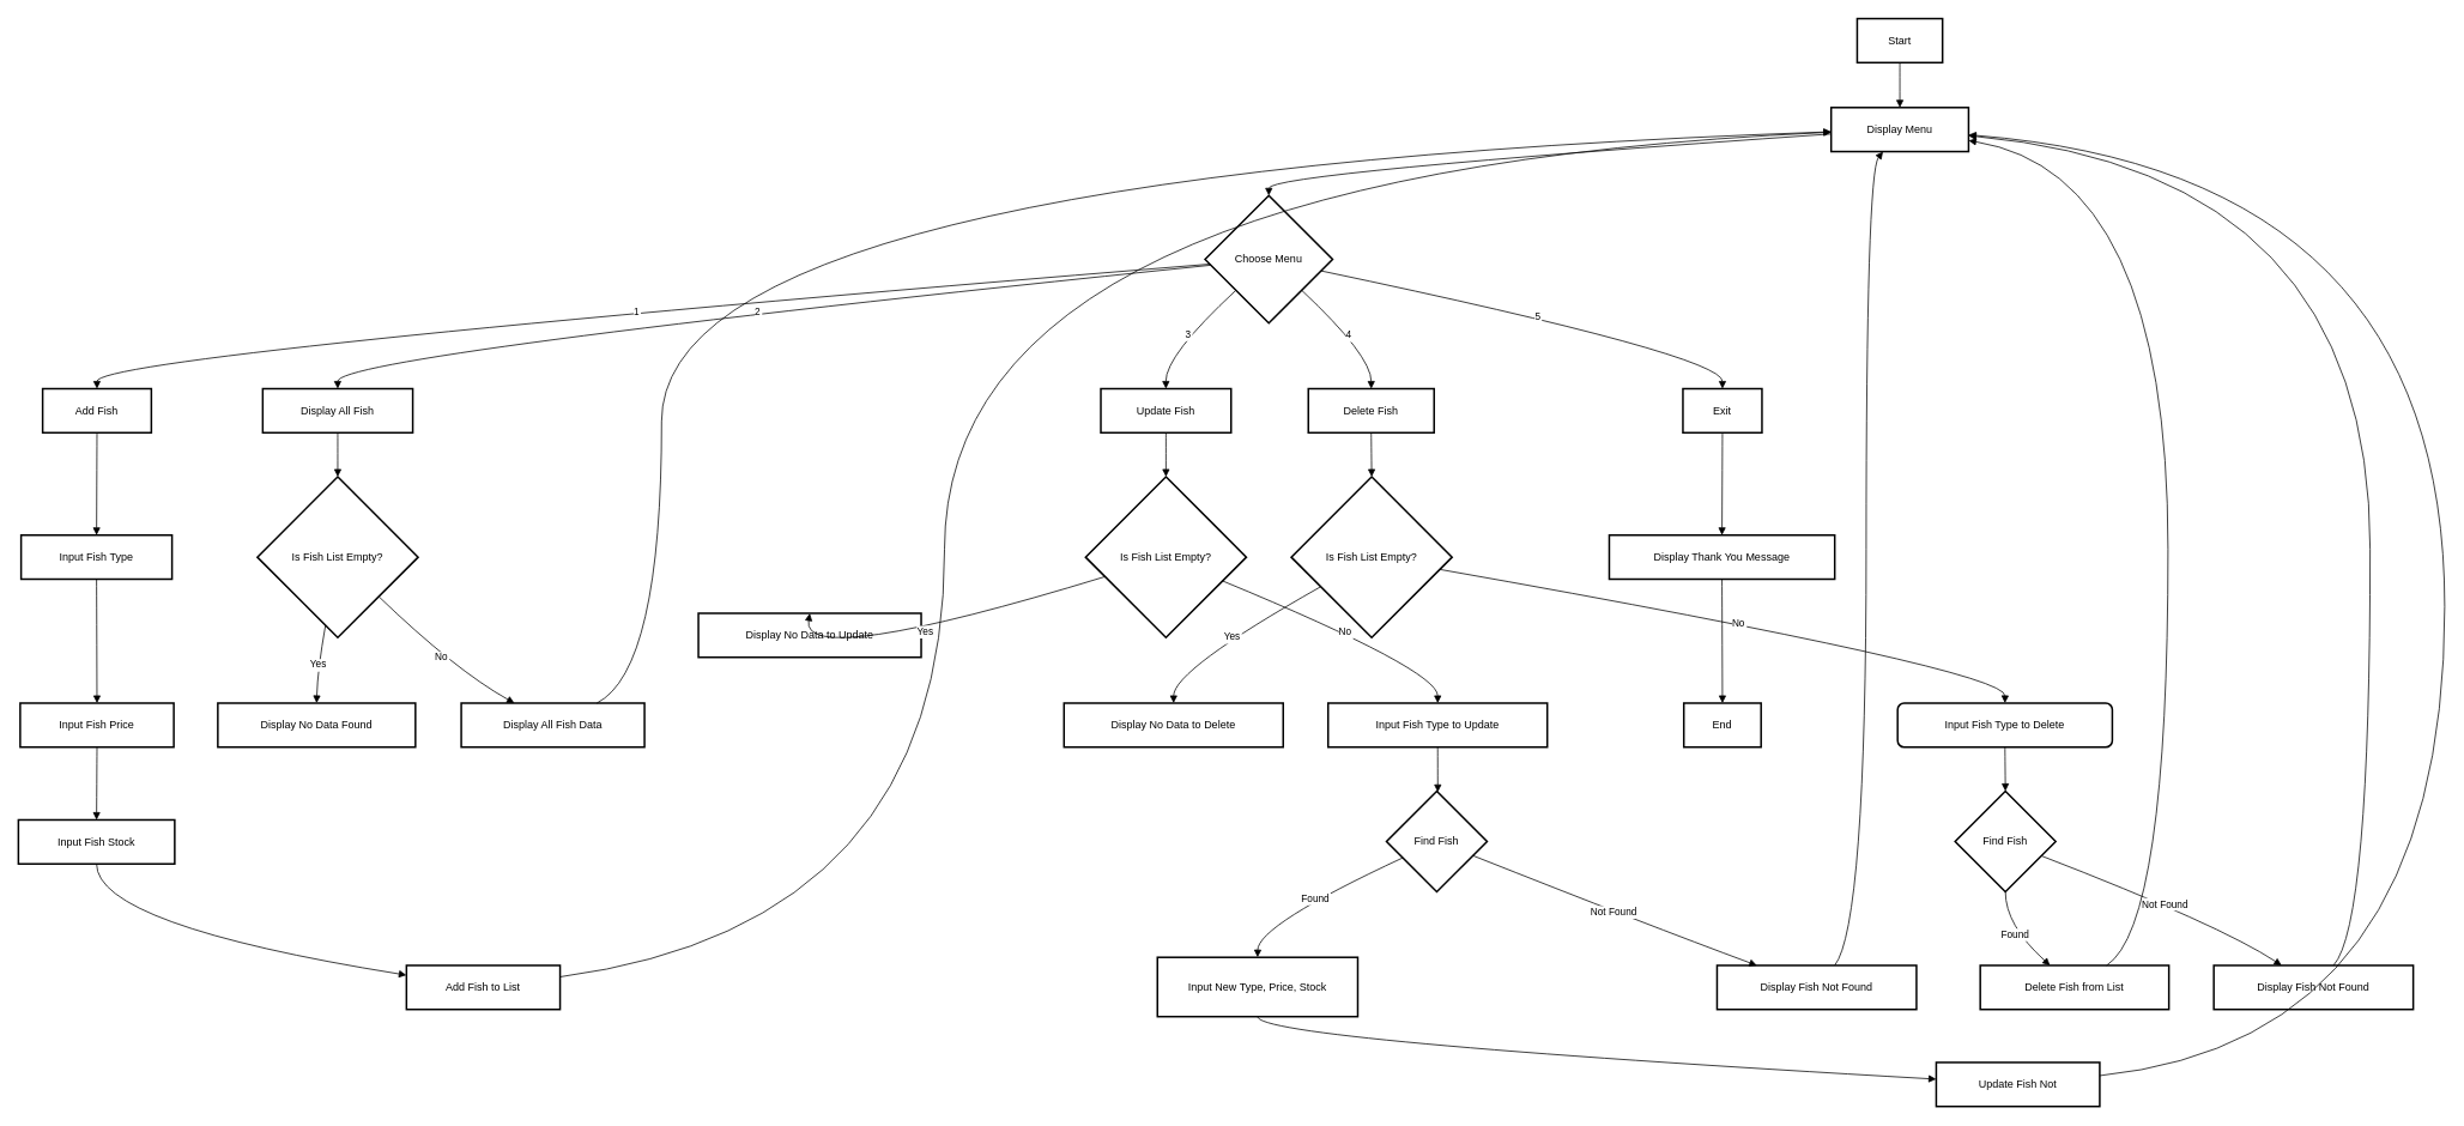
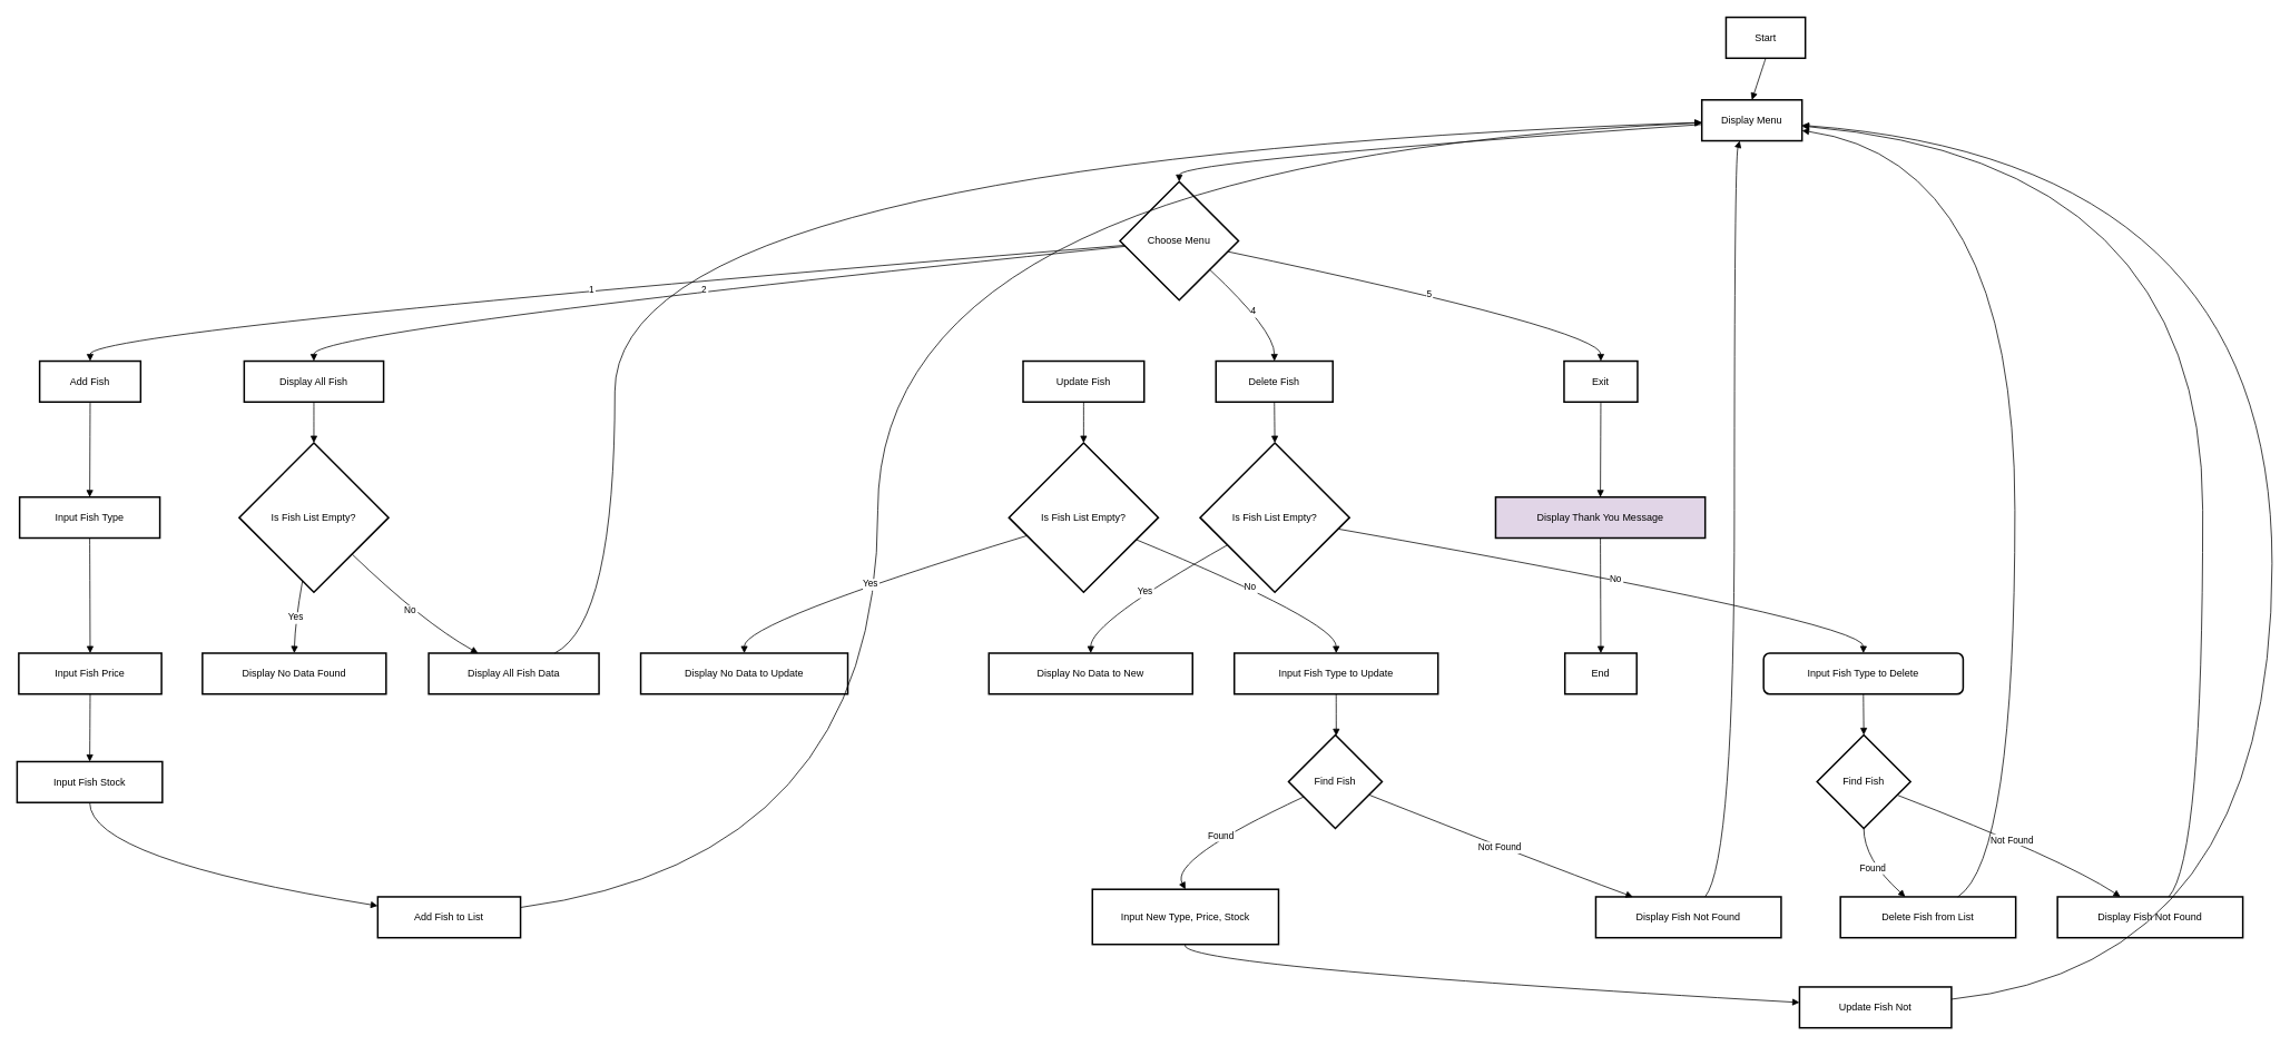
- <mxCell id="3" value="Display Menu" style="whiteSpace=wrap;strokeWidth=2;" parent="1" vertex="1"><mxGeometry x="2038" y="119" width="153" height="49" as="geometry" /></mxCell>
+ <mxCell id="3" value="Display Menu" style="whiteSpace=wrap;strokeWidth=2;" parent="1" vertex="1"><mxGeometry x="2038" y="119" width="120" height="49" as="geometry" /></mxCell>
- <mxCell id="36" value="3" style="curved=1;startArrow=none;endArrow=block;exitX=0;exitY=0.97;entryX=0.5;entryY=-0.01;rounded=0;" parent="1" source="4" target="7" edge="1"><mxGeometry relative="1" as="geometry"><Array as="points"><mxPoint x="1297" y="395" /></Array></mxGeometry></mxCell>
- <mxCell id="30" value="Display Thank You Message" style="whiteSpace=wrap;strokeWidth=2;" parent="1" vertex="1"><mxGeometry x="1791" y="595" width="251" height="49" as="geometry" /></mxCell>
+ <mxCell id="30" value="Display Thank You Message" style="whiteSpace=wrap;strokeWidth=2;fillColor=#e1d5e7;" parent="1" vertex="1"><mxGeometry x="1791" y="595" width="251" height="49" as="geometry" /></mxCell>
- <mxCell id="18" value="Display No Data to Update" style="whiteSpace=wrap;strokeWidth=2;" parent="1" vertex="1"><mxGeometry x="777" y="682" width="248" height="49" as="geometry" /></mxCell>
+ <mxCell id="18" value="Display No Data to Update" style="whiteSpace=wrap;strokeWidth=2;" parent="1" vertex="1"><mxGeometry x="767" y="782" width="248" height="49" as="geometry" /></mxCell>
- <mxCell id="25" value="Display No Data to Delete" style="whiteSpace=wrap;strokeWidth=2;" parent="1" vertex="1"><mxGeometry x="1184" y="782" width="244" height="49" as="geometry" /></mxCell>
+ <mxCell id="25" value="Display No Data to New" style="whiteSpace=wrap;strokeWidth=2;" parent="1" vertex="1"><mxGeometry x="1184" y="782" width="244" height="49" as="geometry" /></mxCell>
- <mxCell id="21" value="Input New Type, Price, Stock" style="whiteSpace=wrap;strokeWidth=2;" parent="1" vertex="1"><mxGeometry x="1288" y="1065" width="223" height="66" as="geometry" /></mxCell>
+ <mxCell id="21" value="Input New Type, Price, Stock" style="whiteSpace=wrap;strokeWidth=2;" parent="1" vertex="1"><mxGeometry x="1308" y="1065" width="223" height="66" as="geometry" /></mxCell>
